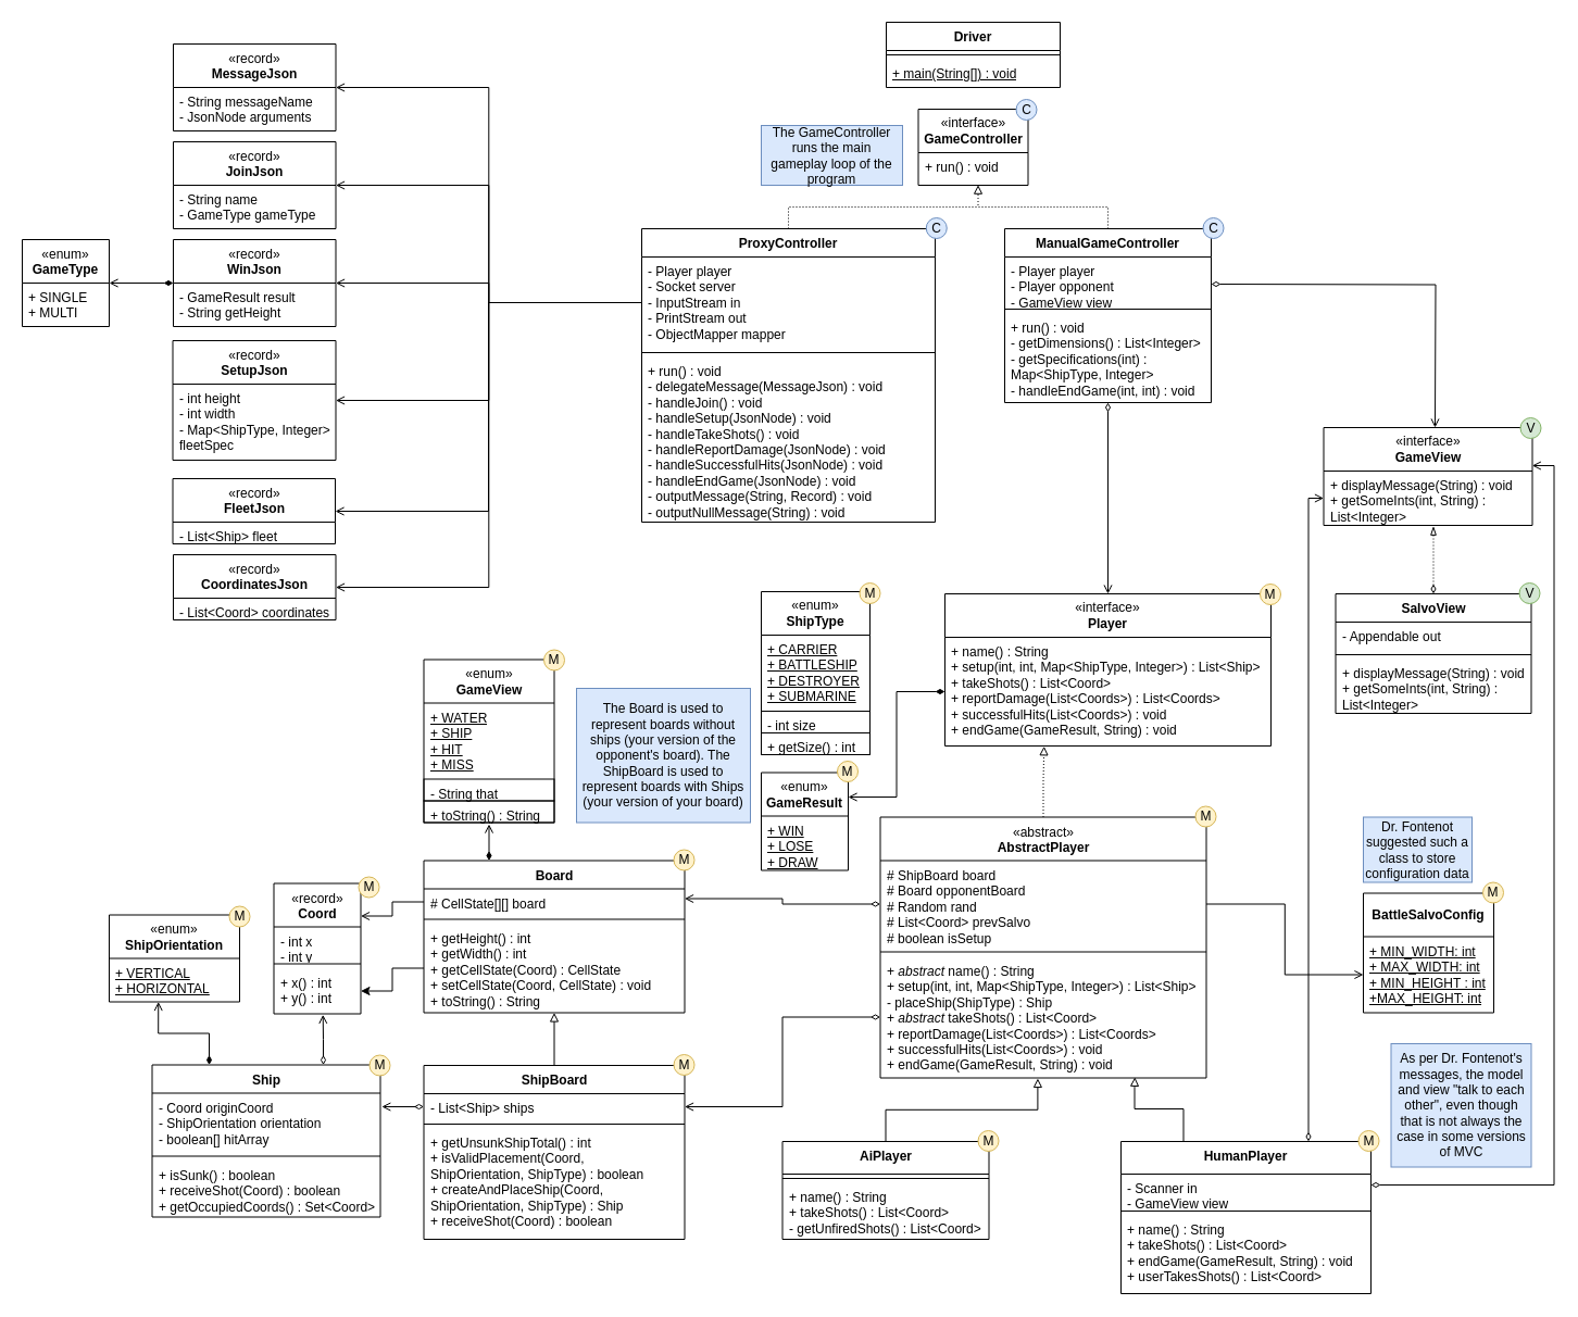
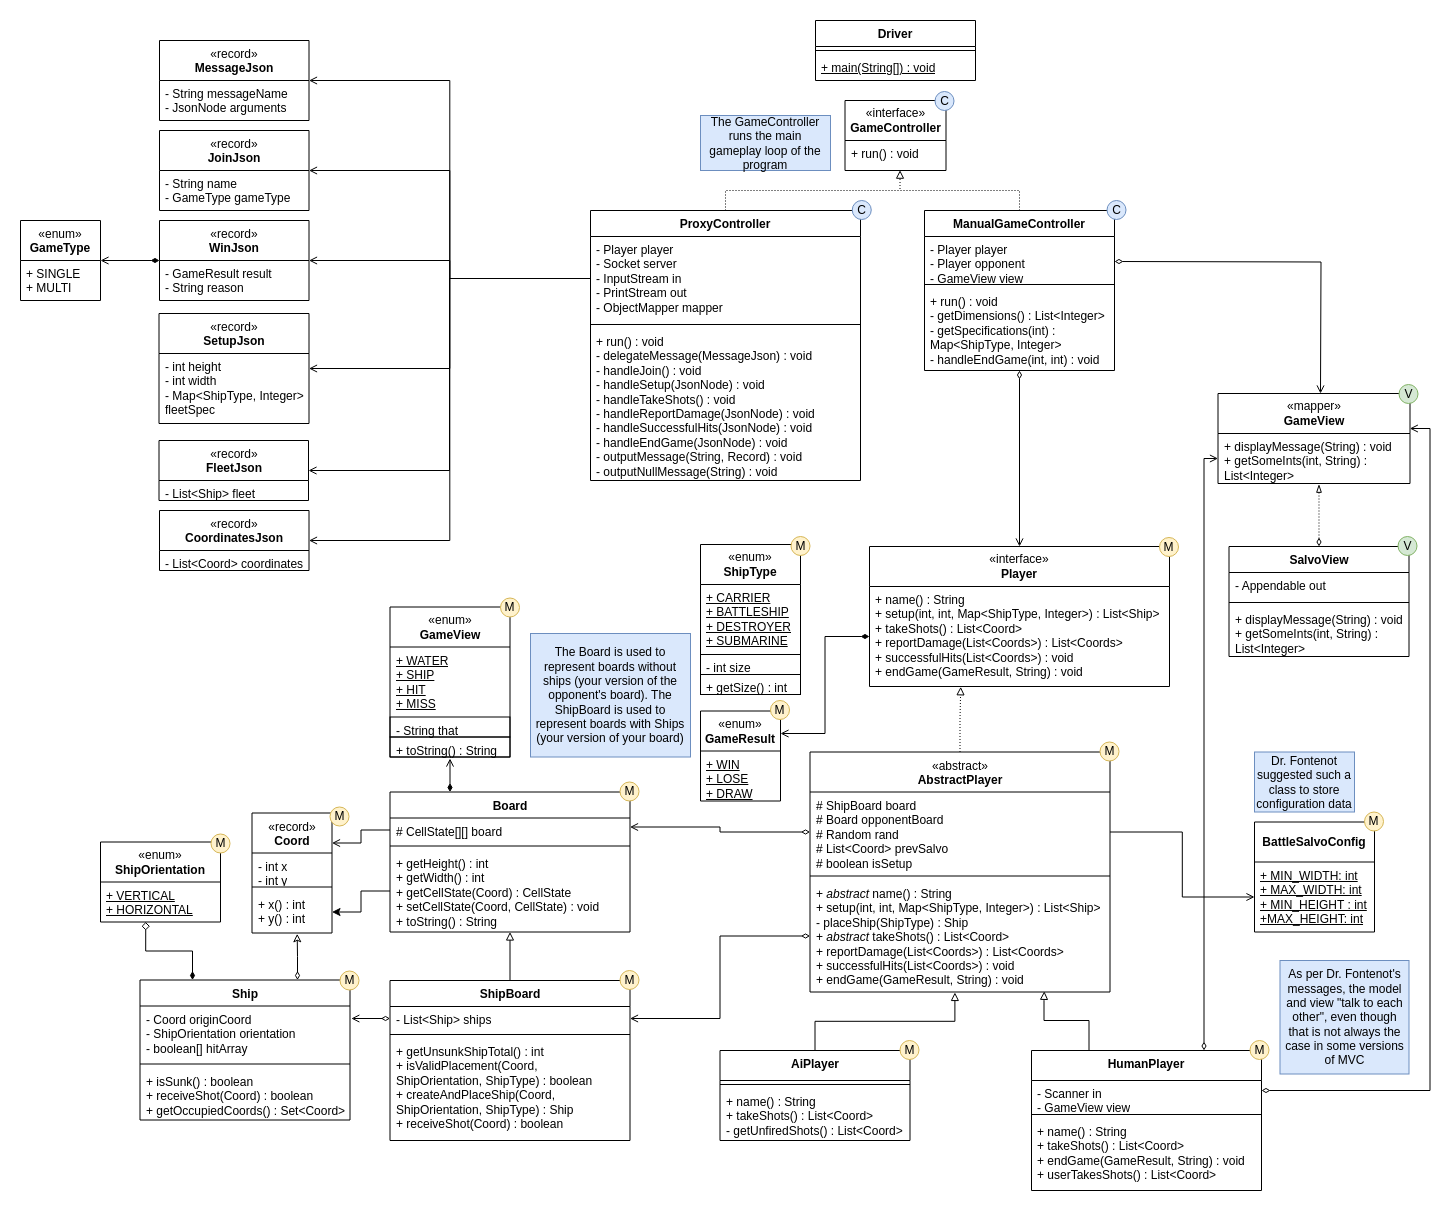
- <mxCell id="127" value="&lt;div&gt;- GameResult result&lt;/div&gt;&lt;div&gt;- String getHeight&lt;br&gt;&lt;/div&gt;" style="text;strokeColor=none;fillColor=none;align=left;verticalAlign=top;spacingLeft=4;spacingRight=4;overflow=hidden;rotatable=0;points=[[0,0.5],[1,0.5]];portConstraint=eastwest;whiteSpace=wrap;html=1;" parent="126" vertex="1"><mxGeometry y="40" width="149.5" height="40" as="geometry" /></mxCell>
+ <mxCell id="127" value="&lt;div&gt;- GameResult result&lt;/div&gt;&lt;div&gt;- String reason&lt;br&gt;&lt;/div&gt;" style="text;strokeColor=none;fillColor=none;align=left;verticalAlign=top;spacingLeft=4;spacingRight=4;overflow=hidden;rotatable=0;points=[[0,0.5],[1,0.5]];portConstraint=eastwest;whiteSpace=wrap;html=1;" parent="126" vertex="1"><mxGeometry y="40" width="149.5" height="40" as="geometry" /></mxCell>
- <mxCell id="81" value="&lt;div&gt;«interface»&lt;/div&gt;&lt;div&gt;&lt;b&gt;GameView&lt;/b&gt;&lt;br&gt;&lt;/div&gt;" style="swimlane;fontStyle=0;childLayout=stackLayout;horizontal=1;startSize=40;horizontalStack=0;resizeParent=1;resizeParentMax=0;resizeLast=0;collapsible=1;marginBottom=0;whiteSpace=wrap;html=1;" parent="1" vertex="1"><mxGeometry x="1217.5" y="393" width="192" height="90" as="geometry" /></mxCell>
+ <mxCell id="81" value="&lt;div&gt;«mapper»&lt;/div&gt;&lt;div&gt;&lt;b&gt;GameView&lt;/b&gt;&lt;br&gt;&lt;/div&gt;" style="swimlane;fontStyle=0;childLayout=stackLayout;horizontal=1;startSize=40;horizontalStack=0;resizeParent=1;resizeParentMax=0;resizeLast=0;collapsible=1;marginBottom=0;whiteSpace=wrap;html=1;" parent="1" vertex="1"><mxGeometry x="1217.5" y="393" width="192" height="90" as="geometry" /></mxCell>
- <mxCell id="50" style="edgeStyle=orthogonalEdgeStyle;rounded=0;orthogonalLoop=1;jettySize=auto;html=1;exitX=0.25;exitY=0;exitDx=0;exitDy=0;entryX=0.377;entryY=1;entryDx=0;entryDy=0;entryPerimeter=0;endArrow=open;endFill=0;startArrow=diamondThin;startFill=1;" parent="1" source="52" target="39" edge="1"><mxGeometry relative="1" as="geometry" /></mxCell>
+ <mxCell id="50" style="edgeStyle=orthogonalEdgeStyle;rounded=0;orthogonalLoop=1;jettySize=auto;html=1;exitX=0.25;exitY=0;exitDx=0;exitDy=0;entryX=0.377;entryY=1;entryDx=0;entryDy=0;entryPerimeter=0;endArrow=diamond;endFill=0;startArrow=diamondThin;startFill=1;" parent="1" source="52" target="39" edge="1"><mxGeometry relative="1" as="geometry" /></mxCell>
- <mxCell id="51" style="edgeStyle=orthogonalEdgeStyle;rounded=0;orthogonalLoop=1;jettySize=auto;html=1;exitX=0.75;exitY=0;exitDx=0;exitDy=0;entryX=0.565;entryY=1.019;entryDx=0;entryDy=0;entryPerimeter=0;startArrow=diamondThin;startFill=0;endArrow=open;endFill=0;" parent="1" source="52" target="49" edge="1"><mxGeometry relative="1" as="geometry" /></mxCell>
+ <mxCell id="51" style="edgeStyle=orthogonalEdgeStyle;rounded=0;orthogonalLoop=1;jettySize=auto;html=1;exitX=0.75;exitY=0;exitDx=0;exitDy=0;entryX=0.565;entryY=1.019;entryDx=0;entryDy=0;entryPerimeter=0;startArrow=diamondThin;startFill=0;endArrow=classic;endFill=0;" parent="1" source="52" target="49" edge="1"><mxGeometry relative="1" as="geometry" /></mxCell>
